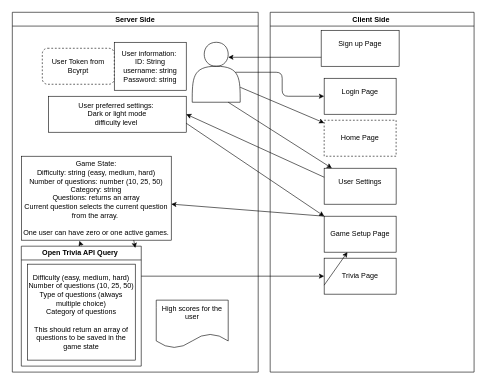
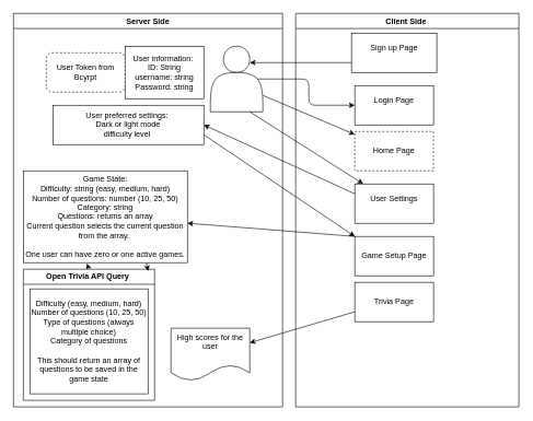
- <mxCell id="25" style="edgeStyle=none;html=1;exitX=0;exitY=0.75;exitDx=0;exitDy=0;" edge="1" parent="1" source="18" target="17"><mxGeometry relative="1" as="geometry" /></mxCell>
+ <mxCell id="25" style="edgeStyle=none;html=1;exitX=0;exitY=0.75;exitDx=0;exitDy=0;" edge="1" parent="1" source="18" target="11"><mxGeometry relative="1" as="geometry" /></mxCell>
- <mxCell id="28" style="edgeStyle=none;html=1;exitX=1;exitY=0.25;exitDx=0;exitDy=0;" edge="1" parent="1" source="8" target="18"><mxGeometry relative="1" as="geometry" /></mxCell>
